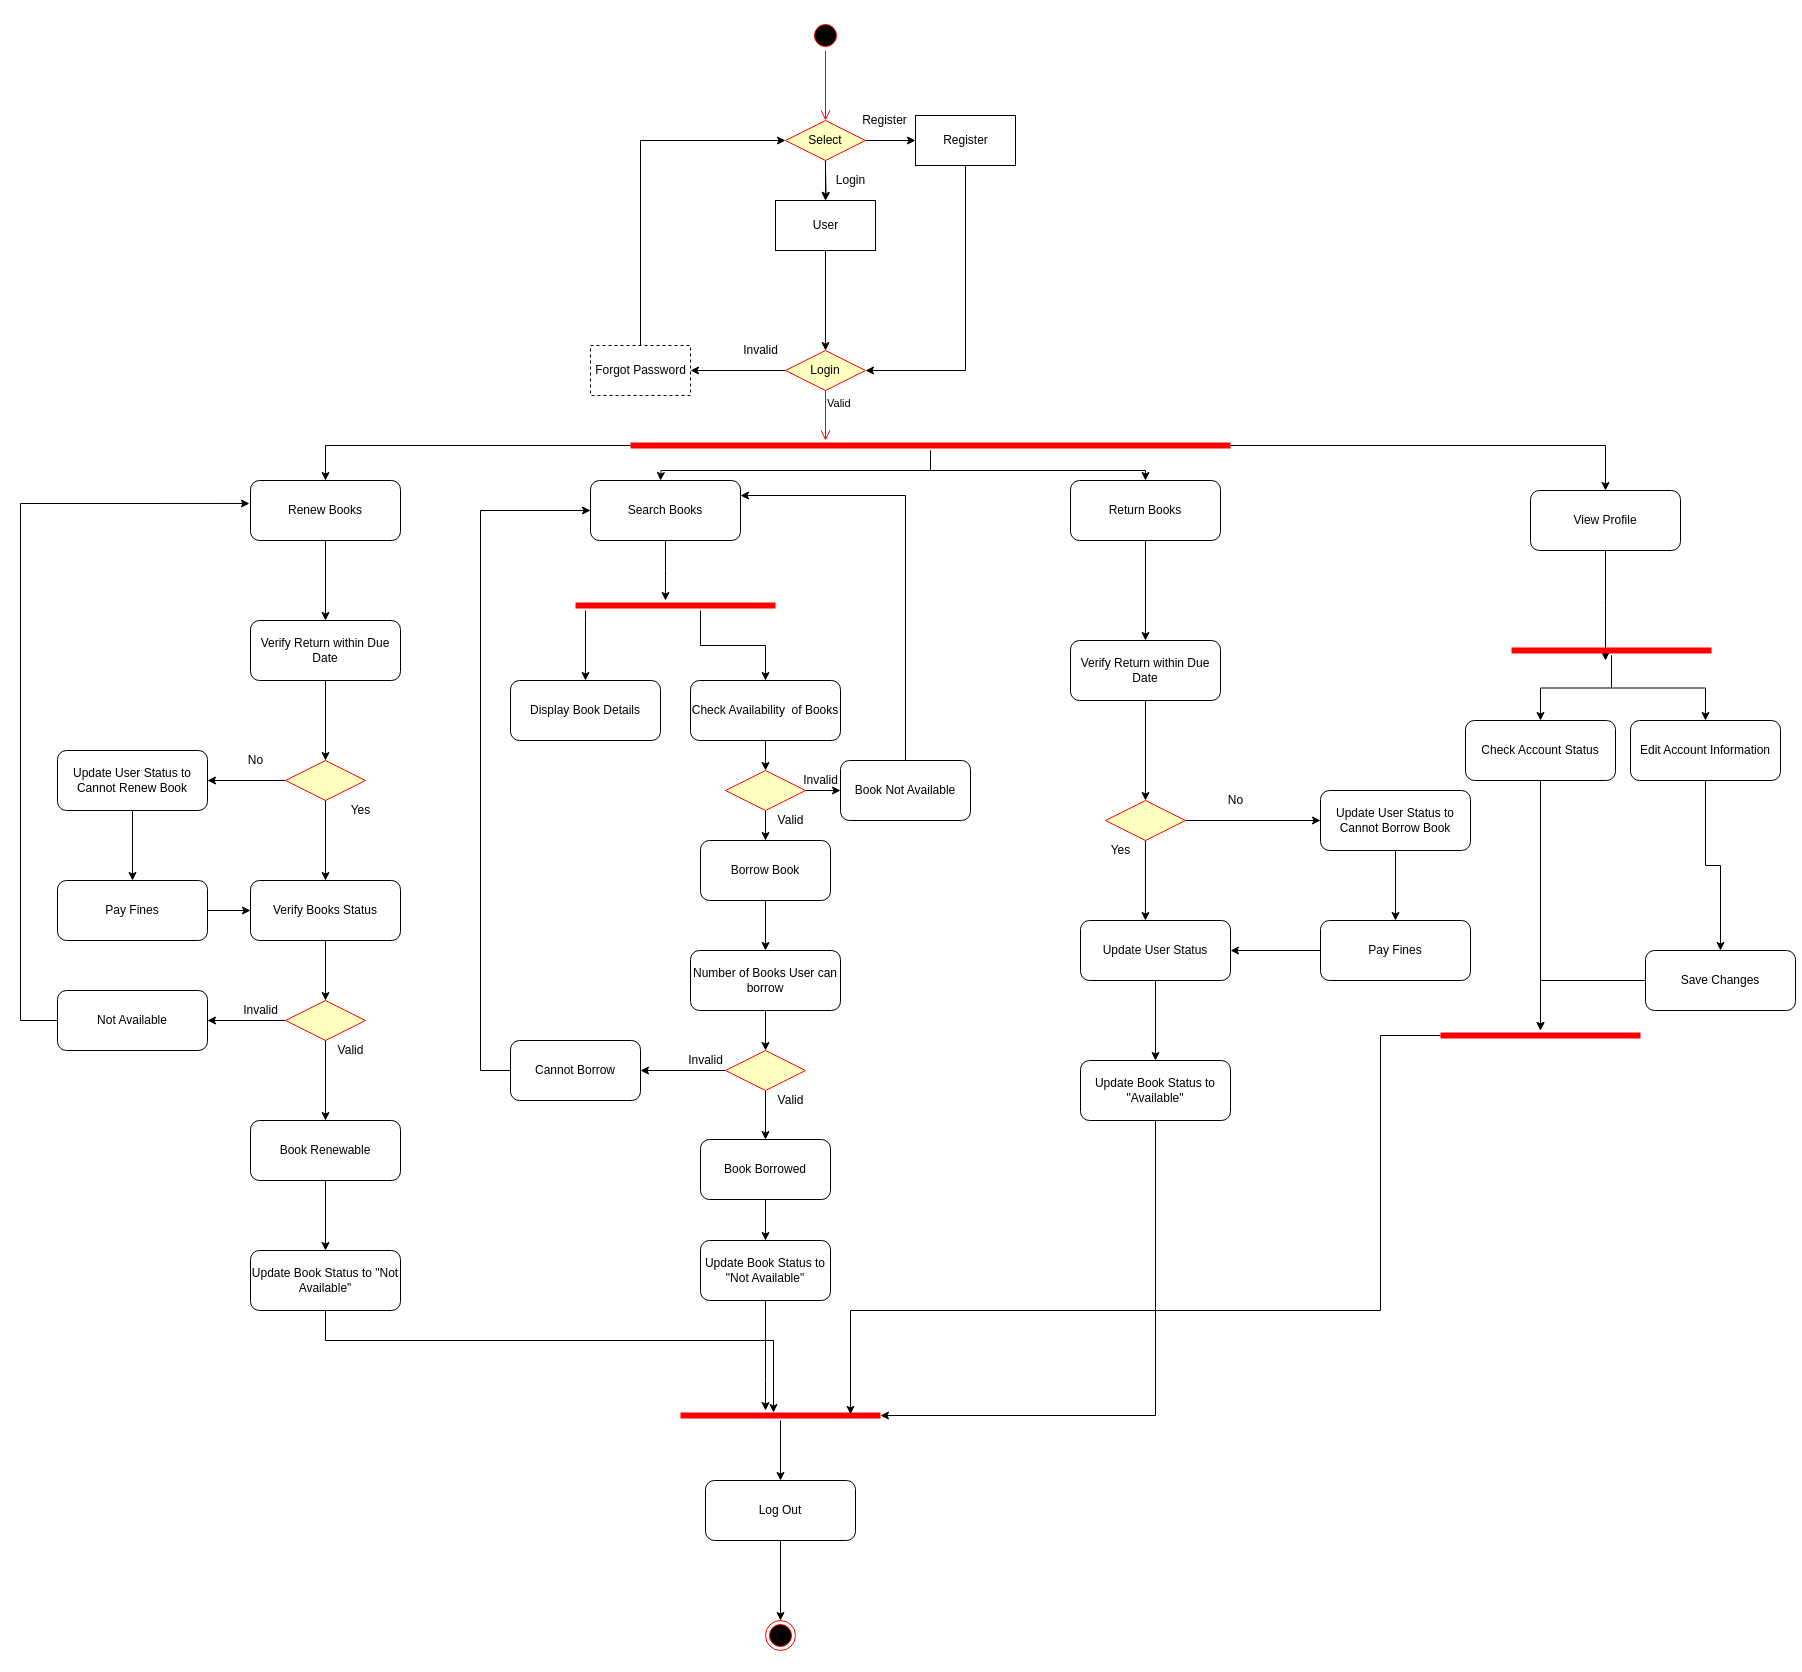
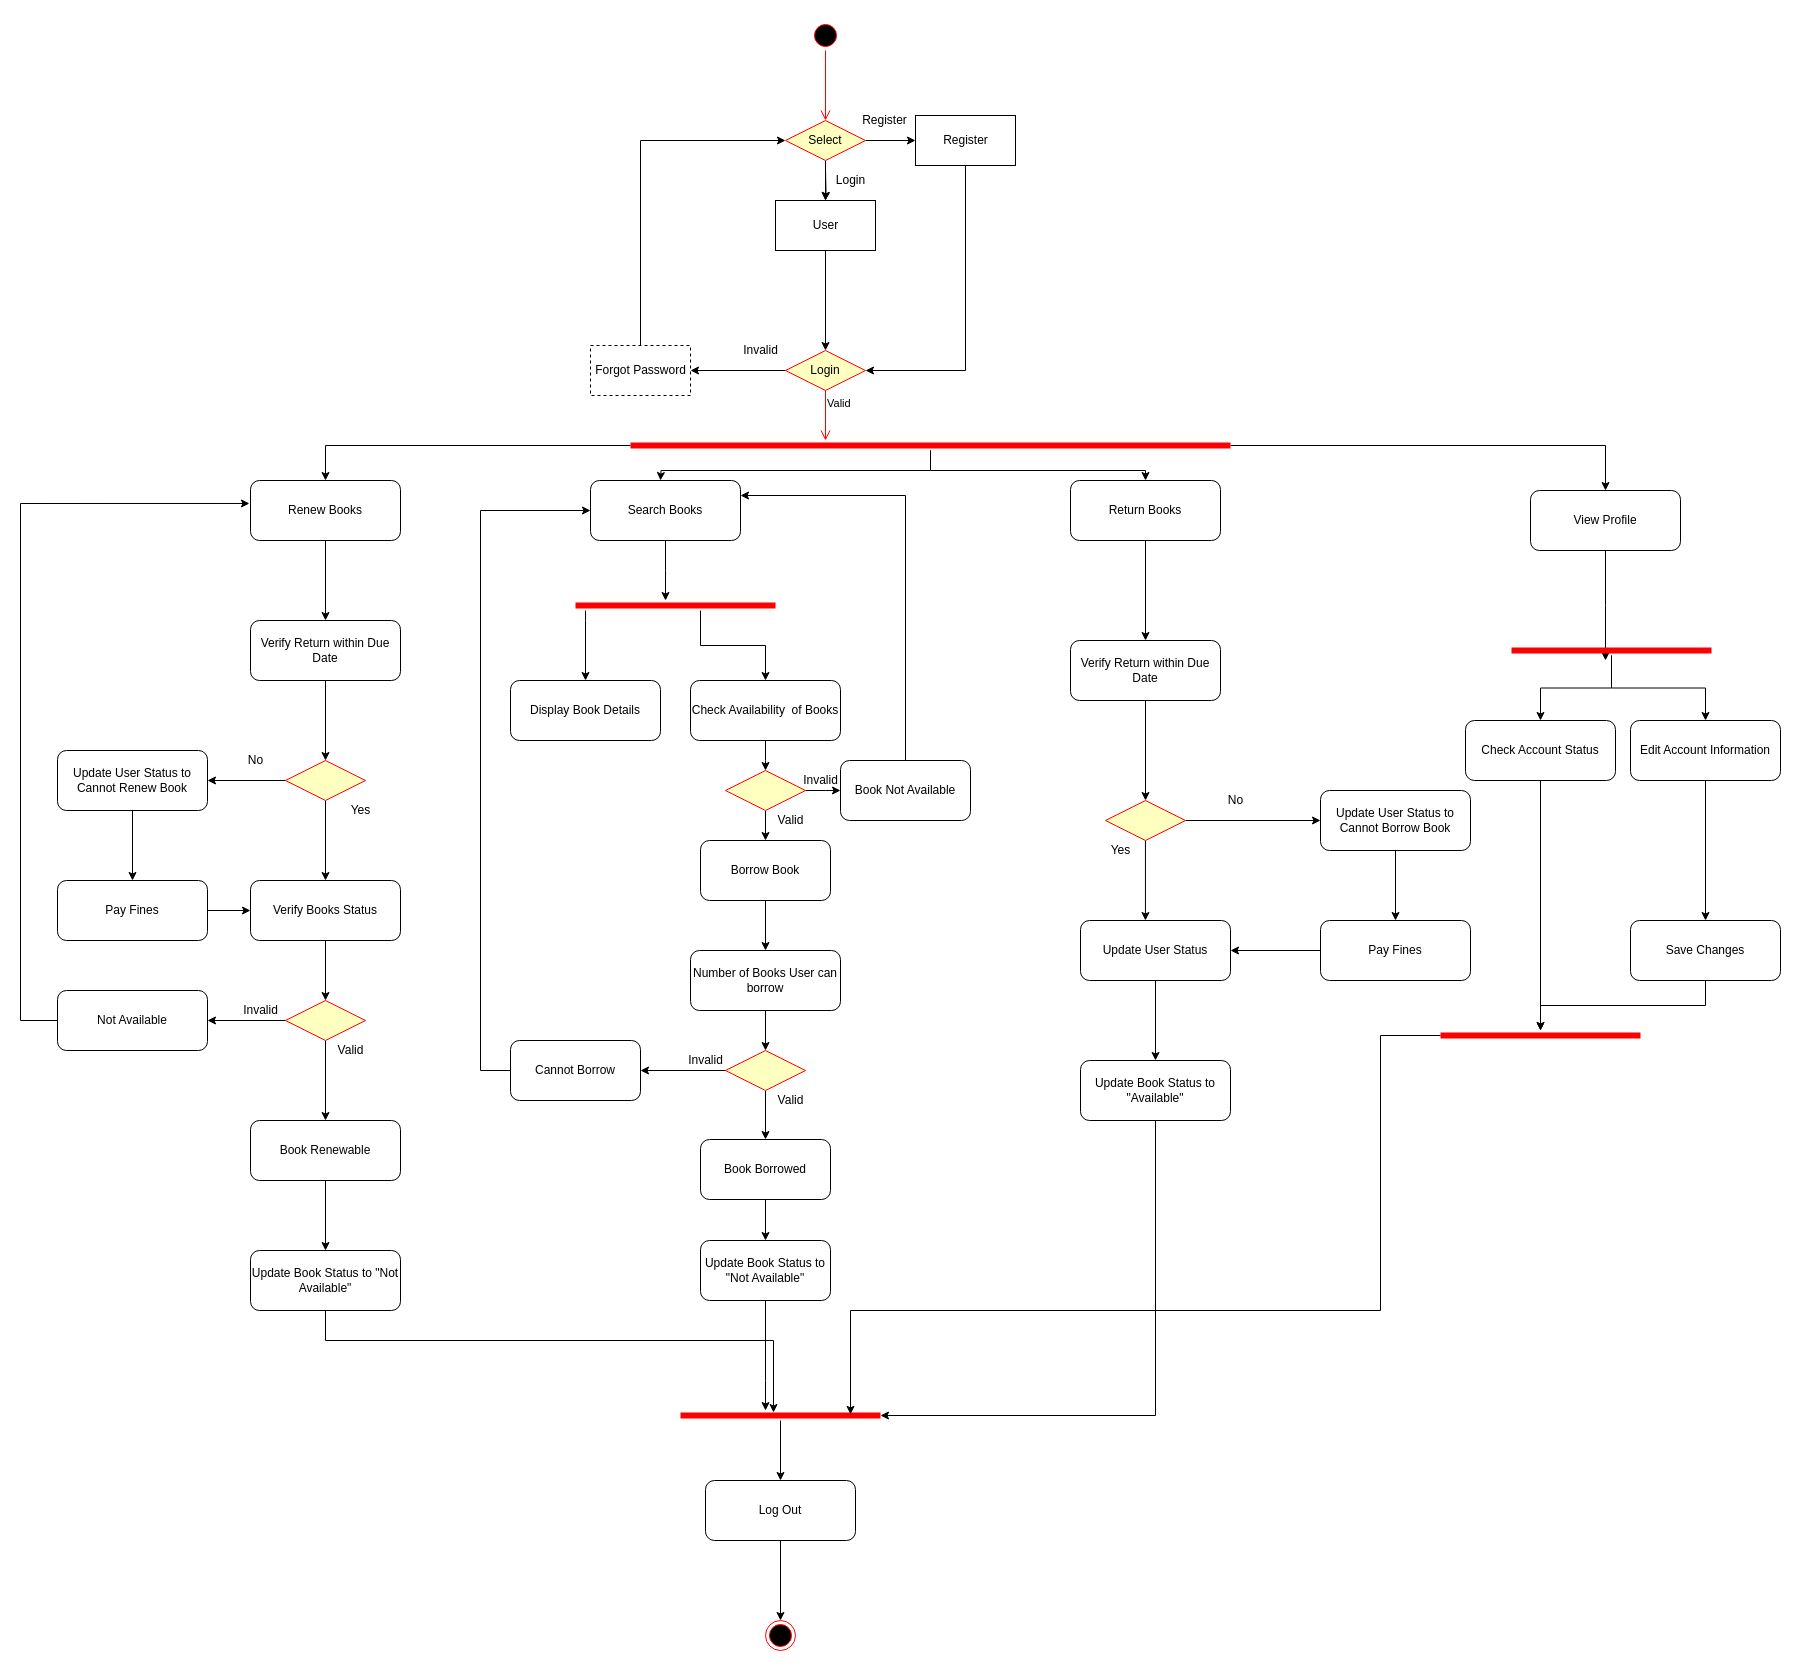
- <mxCell id="111" value="Save Changes" style="shape=rect;html=1;rounded=1;whiteSpace=wrap;align=center;" parent="1" vertex="1"><mxGeometry x="1645" y="950" width="150" height="60" as="geometry" /></mxCell>
+ <mxCell id="111" value="Save Changes" style="shape=rect;html=1;rounded=1;whiteSpace=wrap;align=center;" parent="1" vertex="1"><mxGeometry x="1630" y="920" width="150" height="60" as="geometry" /></mxCell>
